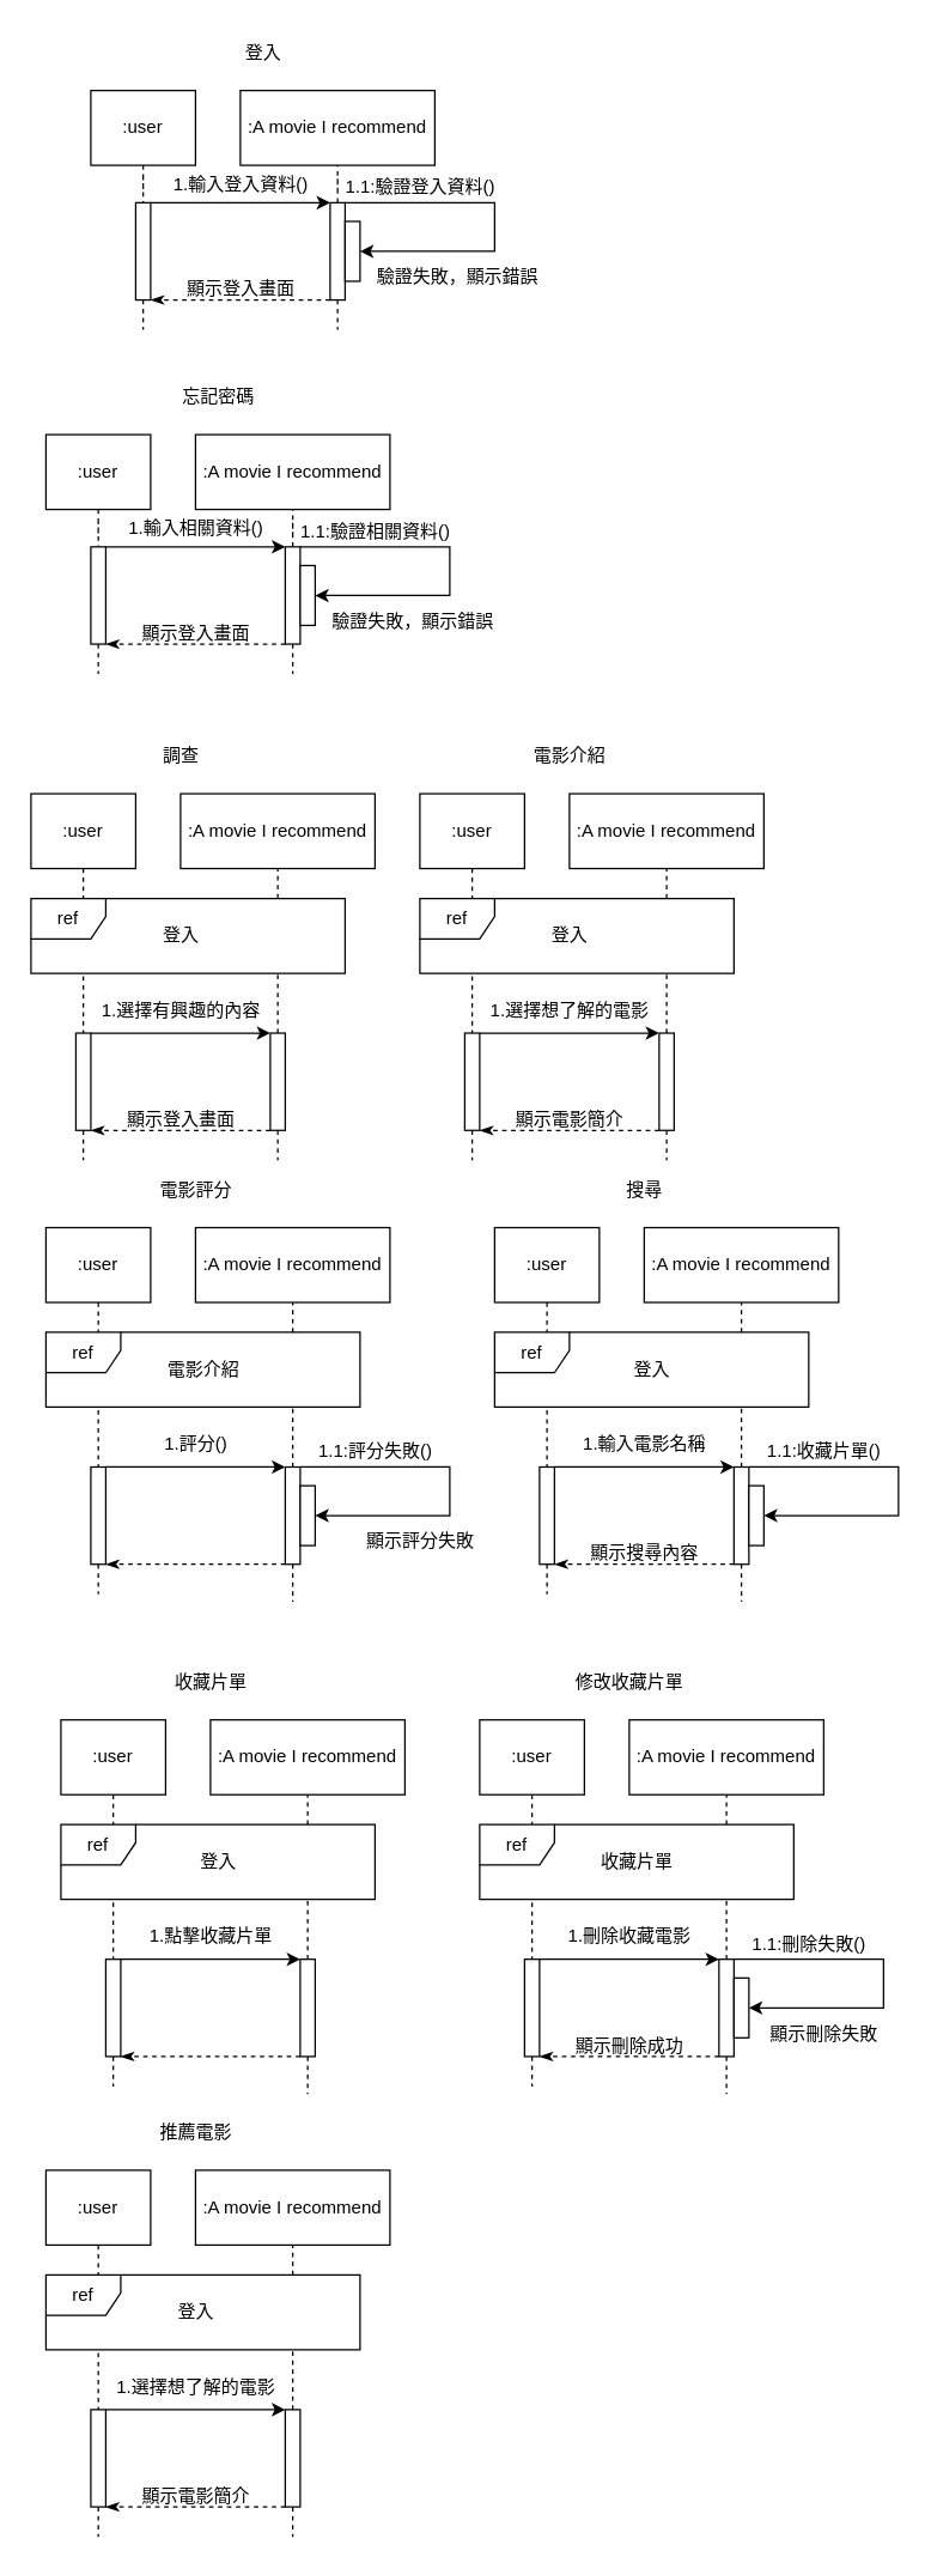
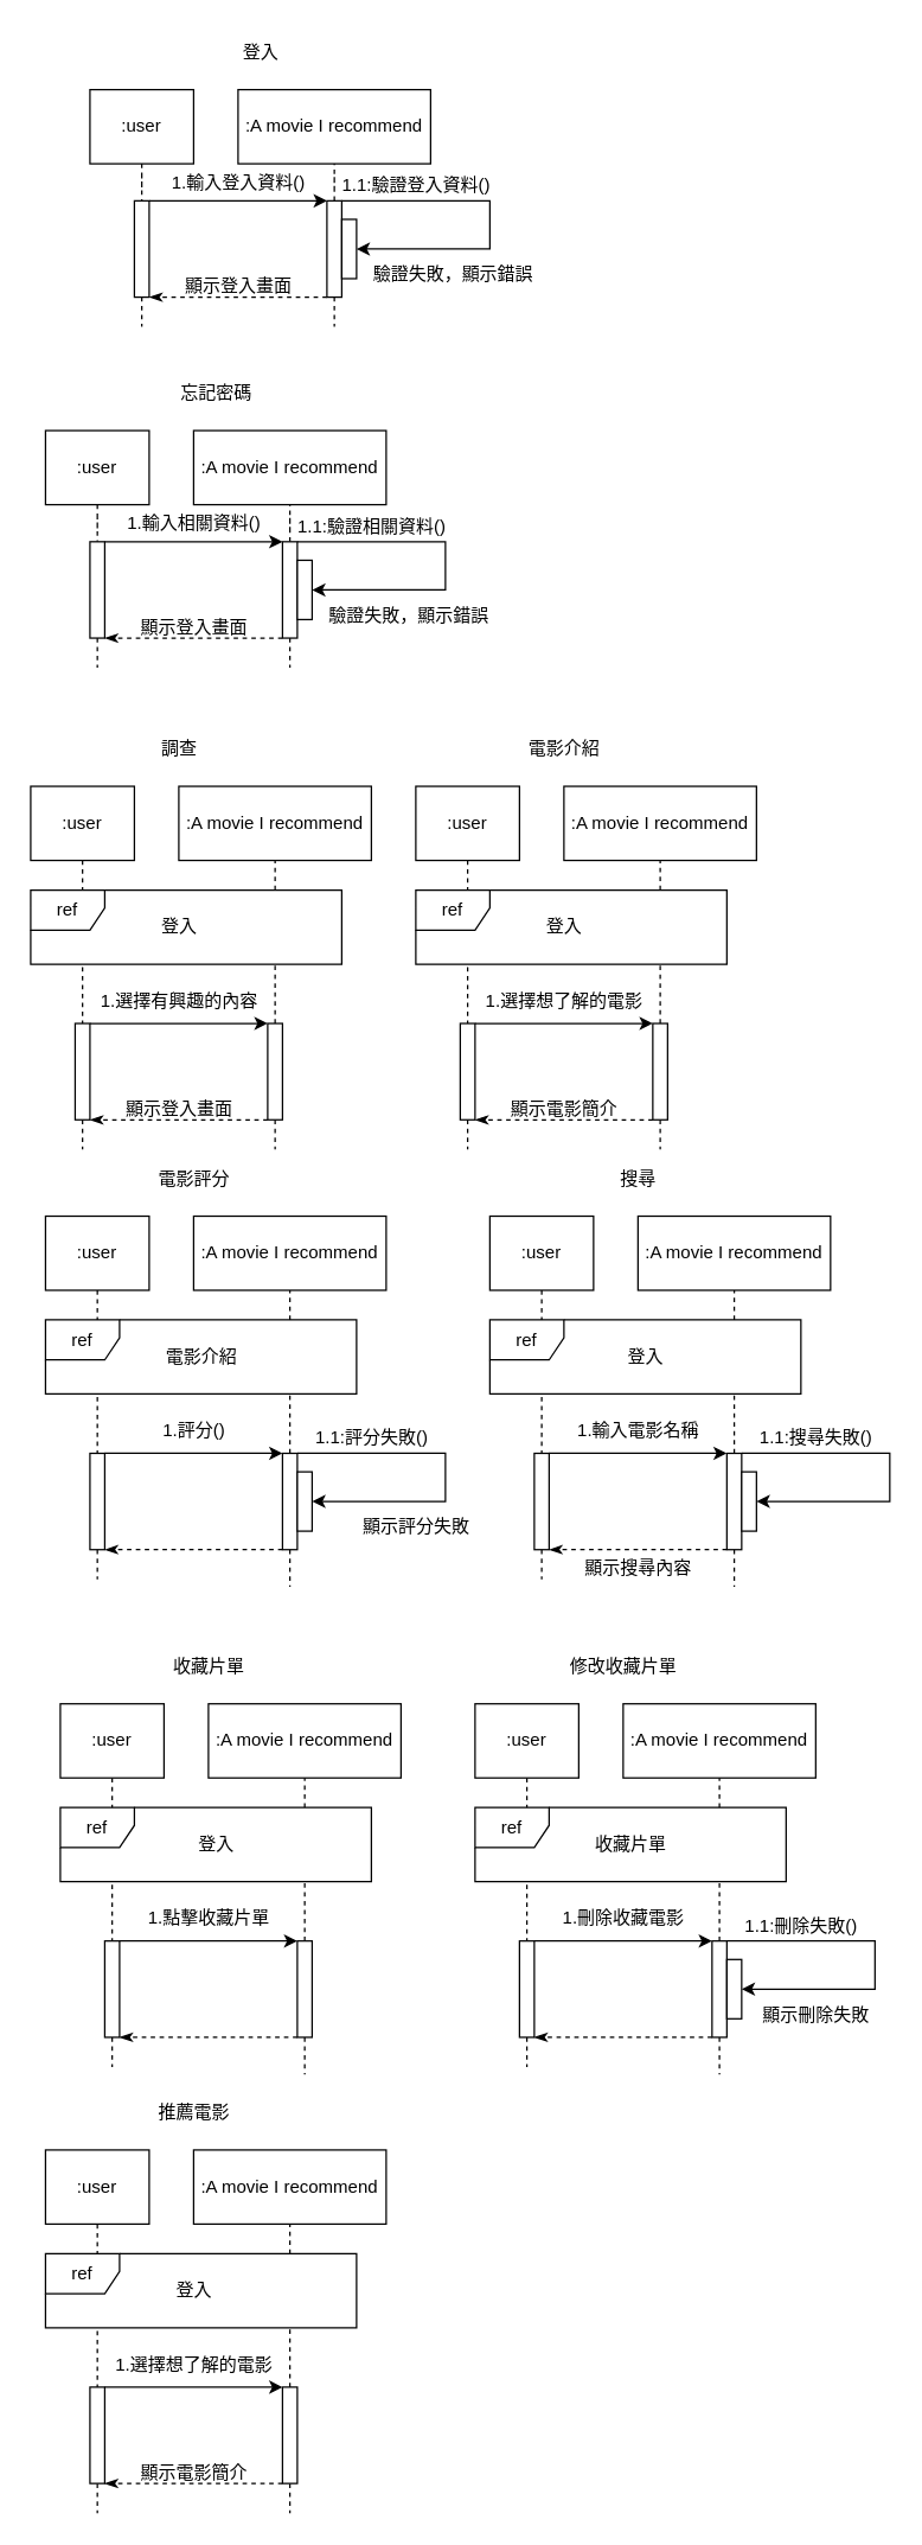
- <mxCell id="101" value="1.1:收藏片單()" style="text;html=1;align=center;verticalAlign=middle;resizable=0;points=[];autosize=1;strokeColor=none;fillColor=none;" parent="1" vertex="1"><mxGeometry x="500" y="955" width="100" height="30" as="geometry" /></mxCell>
+ <mxCell id="101" value="1.1:搜尋失敗()" style="text;html=1;align=center;verticalAlign=middle;resizable=0;points=[];autosize=1;strokeColor=none;fillColor=none;" parent="1" vertex="1"><mxGeometry x="500" y="955" width="100" height="30" as="geometry" /></mxCell>
- <mxCell id="95" value="顯示搜尋內容" style="text;html=1;align=center;verticalAlign=middle;resizable=0;points=[];autosize=1;strokeColor=none;fillColor=none;" parent="1" vertex="1"><mxGeometry x="380" y="1023" width="100" height="30" as="geometry" /></mxCell>
+ <mxCell id="95" value="顯示搜尋內容" style="text;html=1;align=center;verticalAlign=middle;resizable=0;points=[];autosize=1;strokeColor=none;fillColor=none;" parent="1" vertex="1"><mxGeometry x="380" y="1043" width="100" height="30" as="geometry" /></mxCell>
- <mxCell id="127" value="顯示刪除成功" style="text;html=1;align=center;verticalAlign=middle;resizable=0;points=[];autosize=1;strokeColor=none;fillColor=none;" parent="1" vertex="1"><mxGeometry x="370" y="1352" width="100" height="30" as="geometry" /></mxCell>
